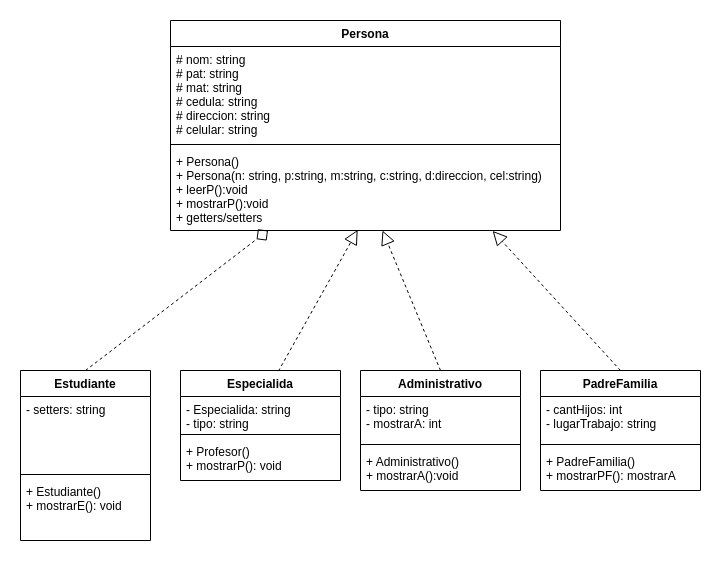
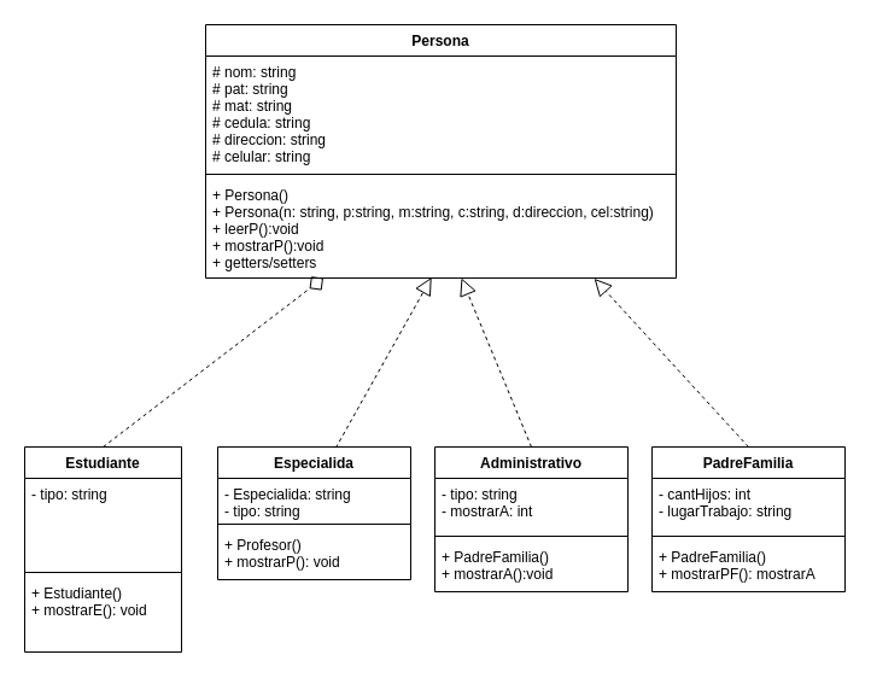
- <mxCell id="7" value="- setters: string&#10;" style="text;strokeColor=none;fillColor=none;align=left;verticalAlign=top;spacingLeft=4;spacingRight=4;overflow=hidden;rotatable=0;points=[[0,0.5],[1,0.5]];portConstraint=eastwest;" vertex="1" parent="6"><mxGeometry y="26" width="130" height="74" as="geometry" /></mxCell>
+ <mxCell id="7" value="- tipo: string&#10;" style="text;strokeColor=none;fillColor=none;align=left;verticalAlign=top;spacingLeft=4;spacingRight=4;overflow=hidden;rotatable=0;points=[[0,0.5],[1,0.5]];portConstraint=eastwest;" vertex="1" parent="6"><mxGeometry y="26" width="130" height="74" as="geometry" /></mxCell>
- <mxCell id="19" value="+ Administrativo()&#10;+ mostrarA():void" style="text;strokeColor=none;fillColor=none;align=left;verticalAlign=top;spacingLeft=4;spacingRight=4;overflow=hidden;rotatable=0;points=[[0,0.5],[1,0.5]];portConstraint=eastwest;" vertex="1" parent="16"><mxGeometry y="78" width="160" height="42" as="geometry" /></mxCell>
+ <mxCell id="19" value="+ PadreFamilia()&#10;+ mostrarA():void" style="text;strokeColor=none;fillColor=none;align=left;verticalAlign=top;spacingLeft=4;spacingRight=4;overflow=hidden;rotatable=0;points=[[0,0.5],[1,0.5]];portConstraint=eastwest;" vertex="1" parent="16"><mxGeometry y="78" width="160" height="42" as="geometry" /></mxCell>
